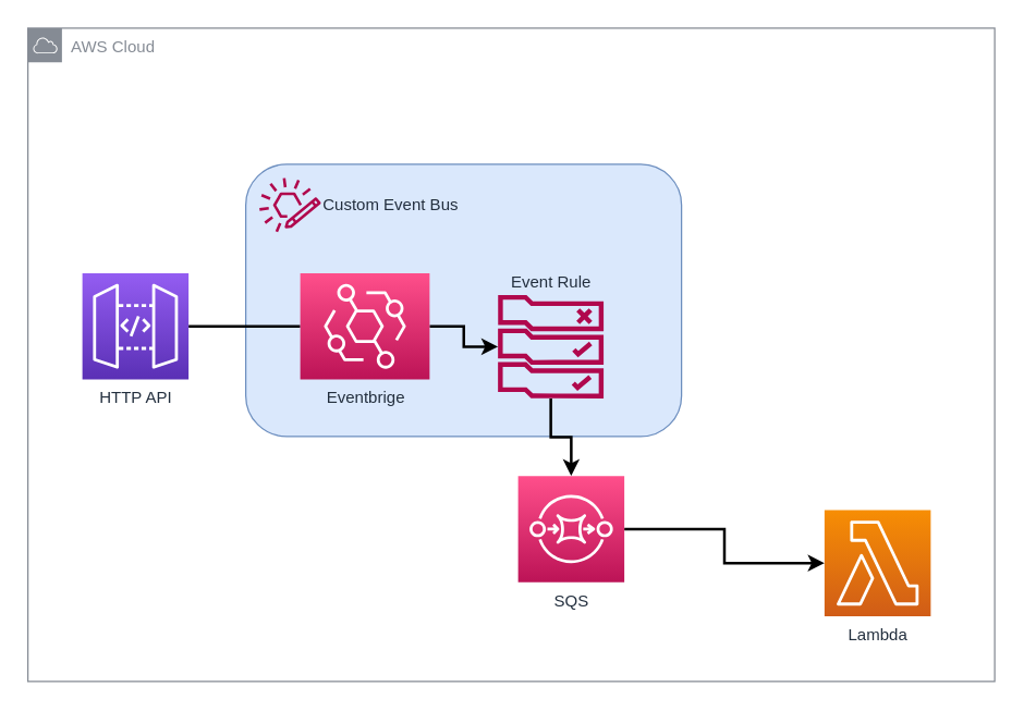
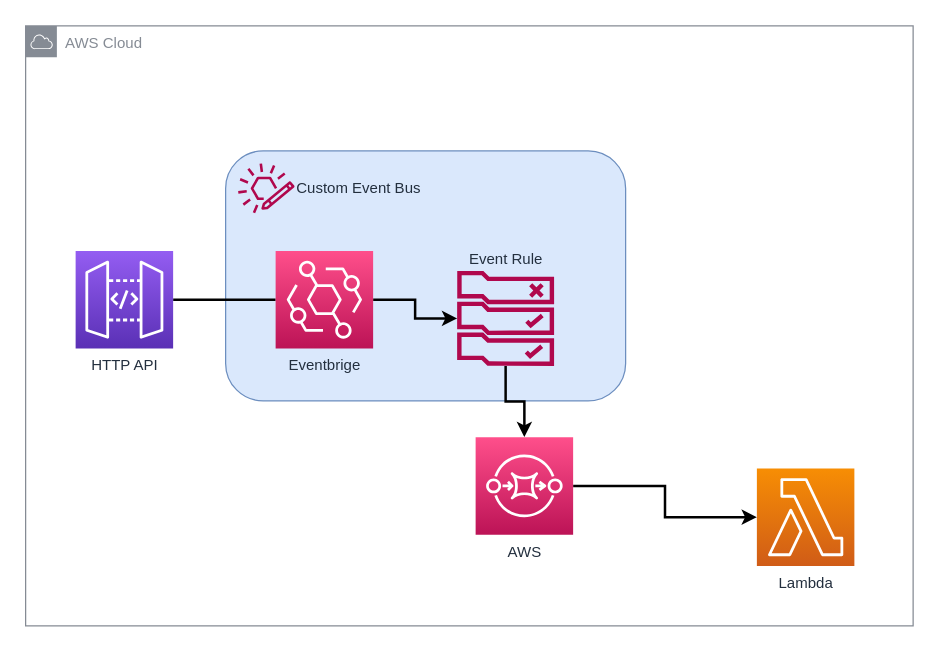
- <mxCell id="7" value="Eventbrige" style="sketch=0;points=[[0,0,0],[0.25,0,0],[0.5,0,0],[0.75,0,0],[1,0,0],[0,1,0],[0.25,1,0],[0.5,1,0],[0.75,1,0],[1,1,0],[0,0.25,0],[0,0.5,0],[0,0.75,0],[1,0.25,0],[1,0.5,0],[1,0.75,0]];outlineConnect=0;fontColor=#232F3E;gradientColor=#FF4F8B;gradientDirection=north;fillColor=#BC1356;strokeColor=#ffffff;dashed=0;verticalLabelPosition=bottom;verticalAlign=top;align=center;html=1;fontSize=12;fontStyle=0;aspect=fixed;shape=mxgraph.aws4.resourceIcon;resIcon=mxgraph.aws4.eventbridge;" vertex="1" parent="1"><mxGeometry x="220" y="200" width="95" height="78" as="geometry" /></mxCell>
+ <mxCell id="7" value="Eventbrige" style="sketch=0;points=[[0,0,0],[0.25,0,0],[0.5,0,0],[0.75,0,0],[1,0,0],[0,1,0],[0.25,1,0],[0.5,1,0],[0.75,1,0],[1,1,0],[0,0.25,0],[0,0.5,0],[0,0.75,0],[1,0.25,0],[1,0.5,0],[1,0.75,0]];outlineConnect=0;fontColor=#232F3E;gradientColor=#FF4F8B;gradientDirection=north;fillColor=#BC1356;strokeColor=#ffffff;dashed=0;verticalLabelPosition=bottom;verticalAlign=top;align=center;html=1;fontSize=12;fontStyle=0;aspect=fixed;shape=mxgraph.aws4.resourceIcon;resIcon=mxgraph.aws4.eventbridge;" vertex="1" parent="1"><mxGeometry x="220" y="200" width="78" height="78" as="geometry" /></mxCell>
- <mxCell id="11" value="SQS" style="sketch=0;points=[[0,0,0],[0.25,0,0],[0.5,0,0],[0.75,0,0],[1,0,0],[0,1,0],[0.25,1,0],[0.5,1,0],[0.75,1,0],[1,1,0],[0,0.25,0],[0,0.5,0],[0,0.75,0],[1,0.25,0],[1,0.5,0],[1,0.75,0]];outlineConnect=0;fontColor=#232F3E;gradientColor=#FF4F8B;gradientDirection=north;fillColor=#BC1356;strokeColor=#ffffff;dashed=0;verticalLabelPosition=bottom;verticalAlign=top;align=center;html=1;fontSize=12;fontStyle=0;aspect=fixed;shape=mxgraph.aws4.resourceIcon;resIcon=mxgraph.aws4.sqs;" vertex="1" parent="1"><mxGeometry x="380" y="349" width="78" height="78" as="geometry" /></mxCell>
+ <mxCell id="11" value="AWS" style="sketch=0;points=[[0,0,0],[0.25,0,0],[0.5,0,0],[0.75,0,0],[1,0,0],[0,1,0],[0.25,1,0],[0.5,1,0],[0.75,1,0],[1,1,0],[0,0.25,0],[0,0.5,0],[0,0.75,0],[1,0.25,0],[1,0.5,0],[1,0.75,0]];outlineConnect=0;fontColor=#232F3E;gradientColor=#FF4F8B;gradientDirection=north;fillColor=#BC1356;strokeColor=#ffffff;dashed=0;verticalLabelPosition=bottom;verticalAlign=top;align=center;html=1;fontSize=12;fontStyle=0;aspect=fixed;shape=mxgraph.aws4.resourceIcon;resIcon=mxgraph.aws4.sqs;" vertex="1" parent="1"><mxGeometry x="380" y="349" width="78" height="78" as="geometry" /></mxCell>
